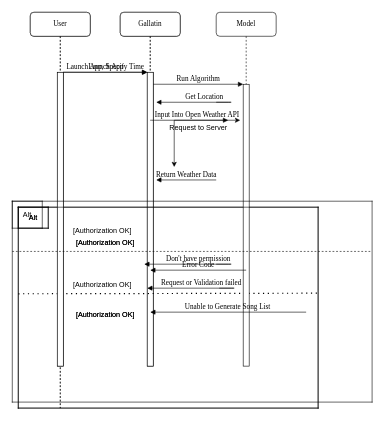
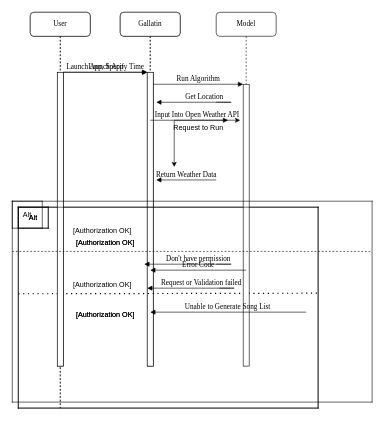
- <mxCell id="33" value="Request to Server" style="text;html=1;align=center;verticalAlign=middle;resizable=0;points=[];autosize=1;strokeColor=none;fillColor=none;" vertex="1" parent="1"><mxGeometry x="270" y="198" width="120" height="30" as="geometry" /></mxCell>
+ <mxCell id="33" value="Request to Run" style="text;html=1;align=center;verticalAlign=middle;resizable=0;points=[];autosize=1;strokeColor=none;fillColor=none;" vertex="1" parent="1"><mxGeometry x="270" y="198" width="120" height="30" as="geometry" /></mxCell>
